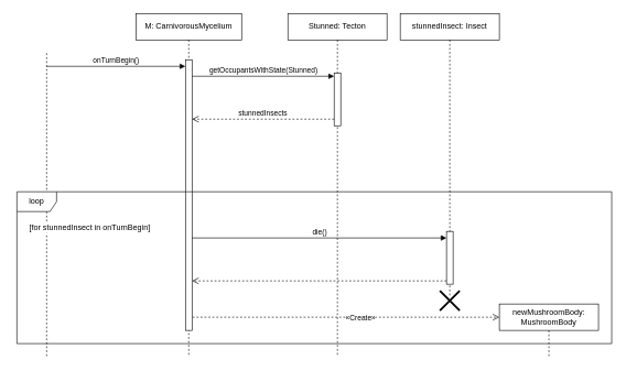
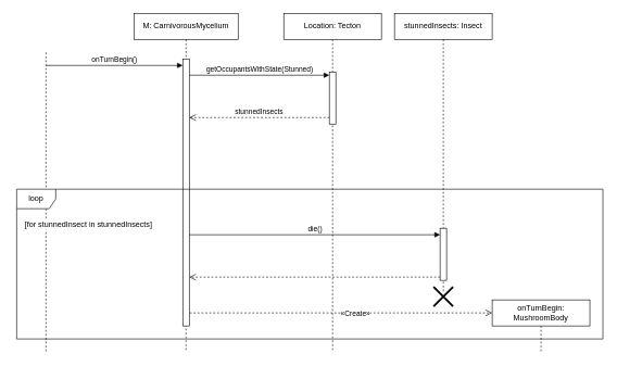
- <mxCell id="6" value="Stunned: Tecton" style="shape=umlLifeline;perimeter=lifelinePerimeter;whiteSpace=wrap;html=1;container=1;dropTarget=0;collapsible=0;recursiveResize=0;outlineConnect=0;portConstraint=eastwest;newEdgeStyle={&quot;curved&quot;:0,&quot;rounded&quot;:0};" vertex="1" parent="1"><mxGeometry x="435" y="20" width="150" height="520" as="geometry" /></mxCell>
+ <mxCell id="6" value="Location: Tecton" style="shape=umlLifeline;perimeter=lifelinePerimeter;whiteSpace=wrap;html=1;container=1;dropTarget=0;collapsible=0;recursiveResize=0;outlineConnect=0;portConstraint=eastwest;newEdgeStyle={&quot;curved&quot;:0,&quot;rounded&quot;:0};" vertex="1" parent="1"><mxGeometry x="435" y="20" width="150" height="520" as="geometry" /></mxCell>
- <mxCell id="10" value="stunnedInsect: Insect" style="shape=umlLifeline;perimeter=lifelinePerimeter;whiteSpace=wrap;html=1;container=1;dropTarget=0;collapsible=0;recursiveResize=0;outlineConnect=0;portConstraint=eastwest;newEdgeStyle={&quot;curved&quot;:0,&quot;rounded&quot;:0};" vertex="1" parent="1"><mxGeometry x="605" y="20" width="150" height="430" as="geometry" /></mxCell>
+ <mxCell id="10" value="stunnedInsects: Insect" style="shape=umlLifeline;perimeter=lifelinePerimeter;whiteSpace=wrap;html=1;container=1;dropTarget=0;collapsible=0;recursiveResize=0;outlineConnect=0;portConstraint=eastwest;newEdgeStyle={&quot;curved&quot;:0,&quot;rounded&quot;:0};" vertex="1" parent="1"><mxGeometry x="605" y="20" width="150" height="430" as="geometry" /></mxCell>
- <mxCell id="13" value="[for stunnedInsect in onTurnBegin]" style="text;html=1;align=center;verticalAlign=middle;resizable=0;points=[];autosize=1;strokeColor=none;fillColor=none;rounded=0;labelBackgroundColor=default;" vertex="1" parent="1"><mxGeometry x="25" y="330" width="220" height="30" as="geometry" /></mxCell>
+ <mxCell id="13" value="[for stunnedInsect in stunnedInsects]" style="text;html=1;align=center;verticalAlign=middle;resizable=0;points=[];autosize=1;strokeColor=none;fillColor=none;rounded=0;labelBackgroundColor=default;" vertex="1" parent="1"><mxGeometry x="25" y="330" width="220" height="30" as="geometry" /></mxCell>
- <mxCell id="14" value="newMushroomBody: MushroomBody " style="shape=umlLifeline;perimeter=lifelinePerimeter;whiteSpace=wrap;html=1;container=1;dropTarget=0;collapsible=0;recursiveResize=0;outlineConnect=0;portConstraint=eastwest;newEdgeStyle={&quot;curved&quot;:0,&quot;rounded&quot;:0};" vertex="1" parent="1"><mxGeometry x="755" y="460" width="150" height="80" as="geometry" /></mxCell>
+ <mxCell id="14" value="onTurnBegin: MushroomBody " style="shape=umlLifeline;perimeter=lifelinePerimeter;whiteSpace=wrap;html=1;container=1;dropTarget=0;collapsible=0;recursiveResize=0;outlineConnect=0;portConstraint=eastwest;newEdgeStyle={&quot;curved&quot;:0,&quot;rounded&quot;:0};" vertex="1" parent="1"><mxGeometry x="755" y="460" width="150" height="80" as="geometry" /></mxCell>
